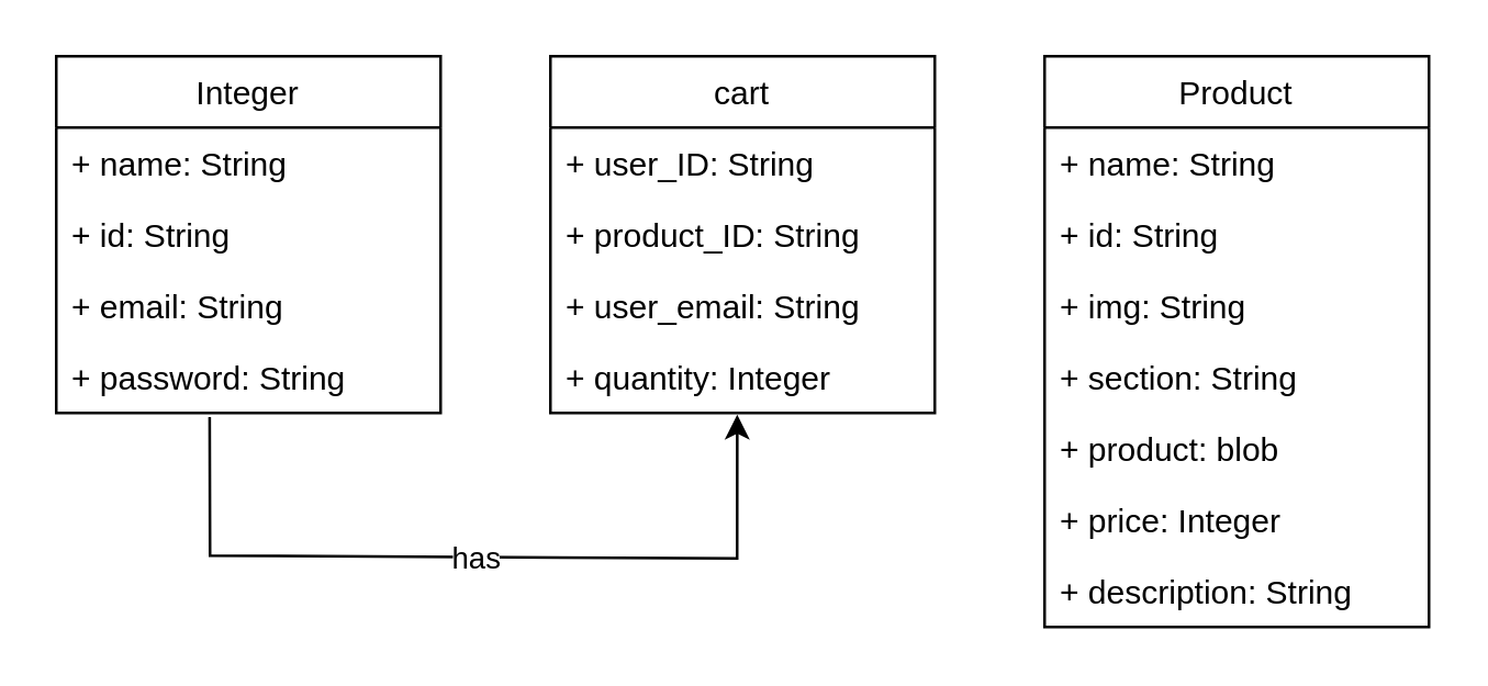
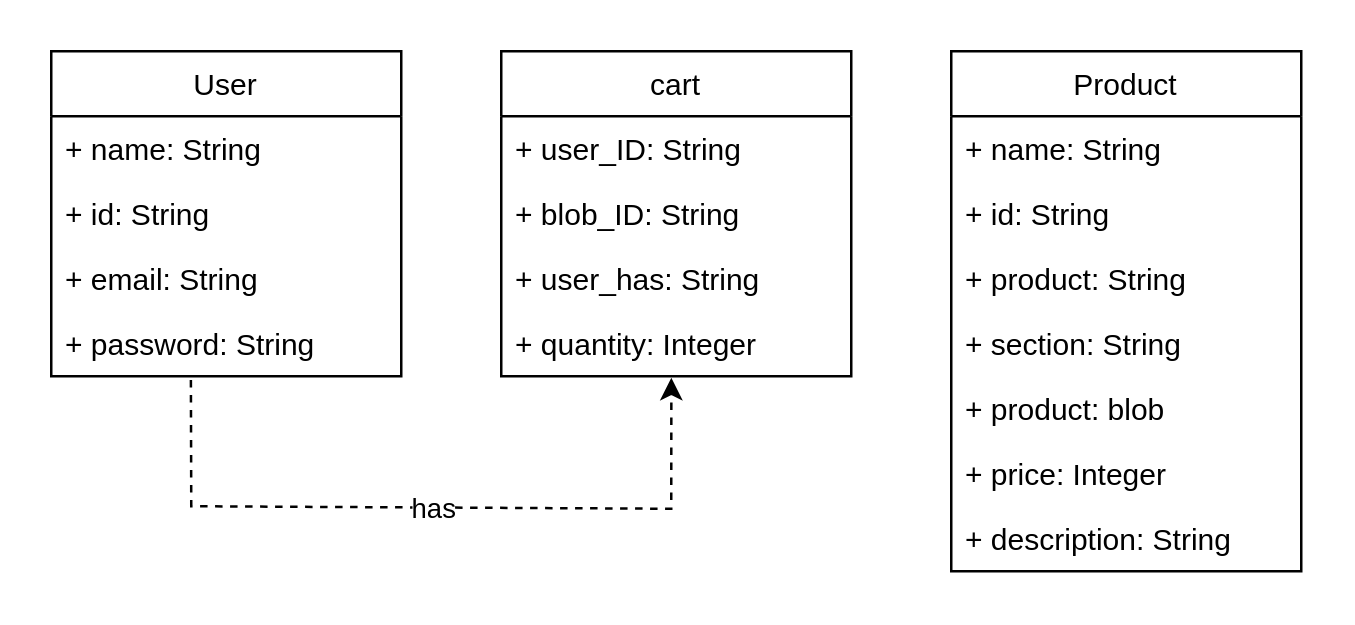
- <mxCell id="2" value="Integer" style="swimlane;fontStyle=0;childLayout=stackLayout;horizontal=1;startSize=26;fillColor=none;horizontalStack=0;resizeParent=1;resizeParentMax=0;resizeLast=0;collapsible=1;marginBottom=0;" vertex="1" parent="1"><mxGeometry x="20" y="20" width="140" height="130" as="geometry" /></mxCell>
+ <mxCell id="2" value="User" style="swimlane;fontStyle=0;childLayout=stackLayout;horizontal=1;startSize=26;fillColor=none;horizontalStack=0;resizeParent=1;resizeParentMax=0;resizeLast=0;collapsible=1;marginBottom=0;" vertex="1" parent="1"><mxGeometry x="20" y="20" width="140" height="130" as="geometry" /></mxCell>
- <mxCell id="9" value="+ product_ID: String" style="text;strokeColor=none;fillColor=none;align=left;verticalAlign=top;spacingLeft=4;spacingRight=4;overflow=hidden;rotatable=0;points=[[0,0.5],[1,0.5]];portConstraint=eastwest;" vertex="1" parent="7"><mxGeometry y="52" width="140" height="26" as="geometry" /></mxCell>
+ <mxCell id="9" value="+ blob_ID: String" style="text;strokeColor=none;fillColor=none;align=left;verticalAlign=top;spacingLeft=4;spacingRight=4;overflow=hidden;rotatable=0;points=[[0,0.5],[1,0.5]];portConstraint=eastwest;" vertex="1" parent="7"><mxGeometry y="52" width="140" height="26" as="geometry" /></mxCell>
- <mxCell id="10" value="+ user_email: String" style="text;strokeColor=none;fillColor=none;align=left;verticalAlign=top;spacingLeft=4;spacingRight=4;overflow=hidden;rotatable=0;points=[[0,0.5],[1,0.5]];portConstraint=eastwest;" vertex="1" parent="7"><mxGeometry y="78" width="140" height="26" as="geometry" /></mxCell>
+ <mxCell id="10" value="+ user_has: String" style="text;strokeColor=none;fillColor=none;align=left;verticalAlign=top;spacingLeft=4;spacingRight=4;overflow=hidden;rotatable=0;points=[[0,0.5],[1,0.5]];portConstraint=eastwest;" vertex="1" parent="7"><mxGeometry y="78" width="140" height="26" as="geometry" /></mxCell>
- <mxCell id="15" value="+ img: String" style="text;strokeColor=none;fillColor=none;align=left;verticalAlign=top;spacingLeft=4;spacingRight=4;overflow=hidden;rotatable=0;points=[[0,0.5],[1,0.5]];portConstraint=eastwest;" vertex="1" parent="12"><mxGeometry y="78" width="140" height="26" as="geometry" /></mxCell>
+ <mxCell id="15" value="+ product: String" style="text;strokeColor=none;fillColor=none;align=left;verticalAlign=top;spacingLeft=4;spacingRight=4;overflow=hidden;rotatable=0;points=[[0,0.5],[1,0.5]];portConstraint=eastwest;" vertex="1" parent="12"><mxGeometry y="78" width="140" height="26" as="geometry" /></mxCell>
- <mxCell id="20" value="" style="endArrow=classic;html=1;rounded=0;exitX=0.399;exitY=1.059;exitDx=0;exitDy=0;exitPerimeter=0;entryX=0.486;entryY=1.023;entryDx=0;entryDy=0;entryPerimeter=0;" edge="1" parent="1" source="6" target="11"><mxGeometry relative="1" as="geometry"><mxPoint x="45" y="197" as="sourcePoint" /><mxPoint x="145" y="197" as="targetPoint" /><Array as="points"><mxPoint x="76" y="202" /><mxPoint x="268" y="203" /></Array></mxGeometry></mxCell>
+ <mxCell id="20" value="" style="endArrow=classic;html=1;rounded=0;exitX=0.399;exitY=1.059;exitDx=0;exitDy=0;exitPerimeter=0;entryX=0.486;entryY=1.023;entryDx=0;entryDy=0;entryPerimeter=0;dashed=1;" edge="1" parent="1" source="6" target="11"><mxGeometry relative="1" as="geometry"><mxPoint x="45" y="197" as="sourcePoint" /><mxPoint x="145" y="197" as="targetPoint" /><Array as="points"><mxPoint x="76" y="202" /><mxPoint x="268" y="203" /></Array></mxGeometry></mxCell>
